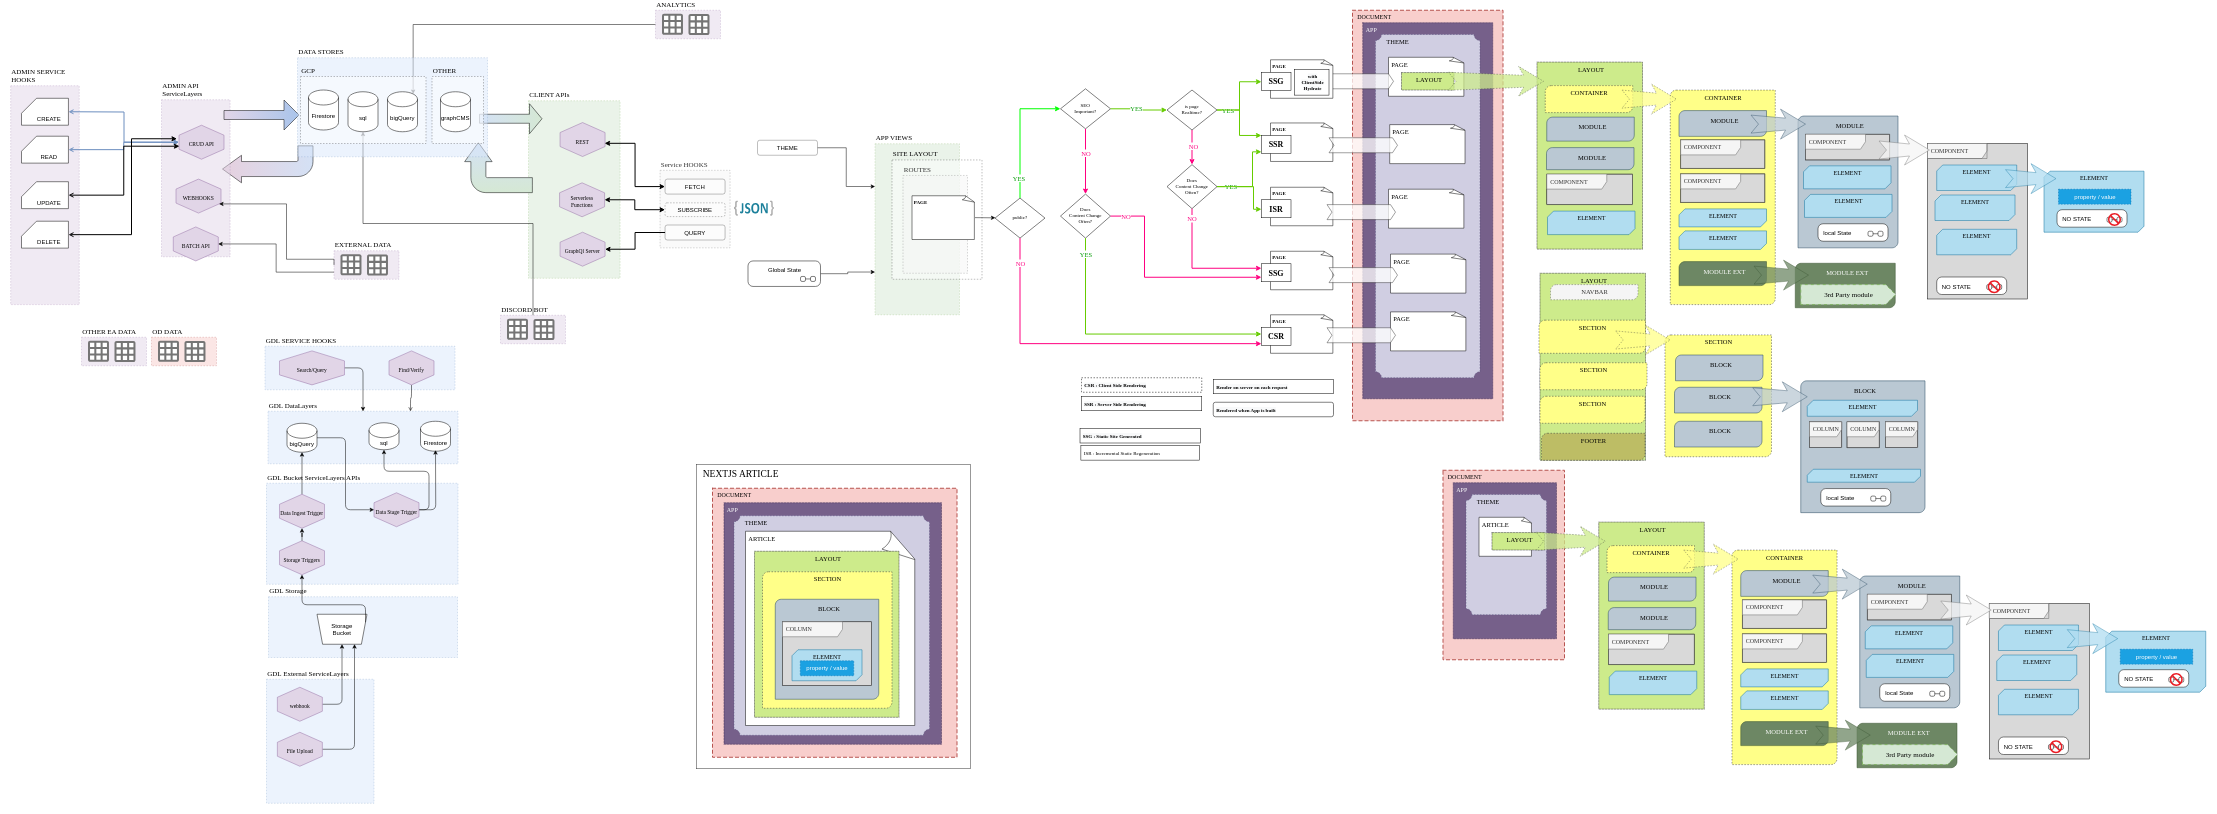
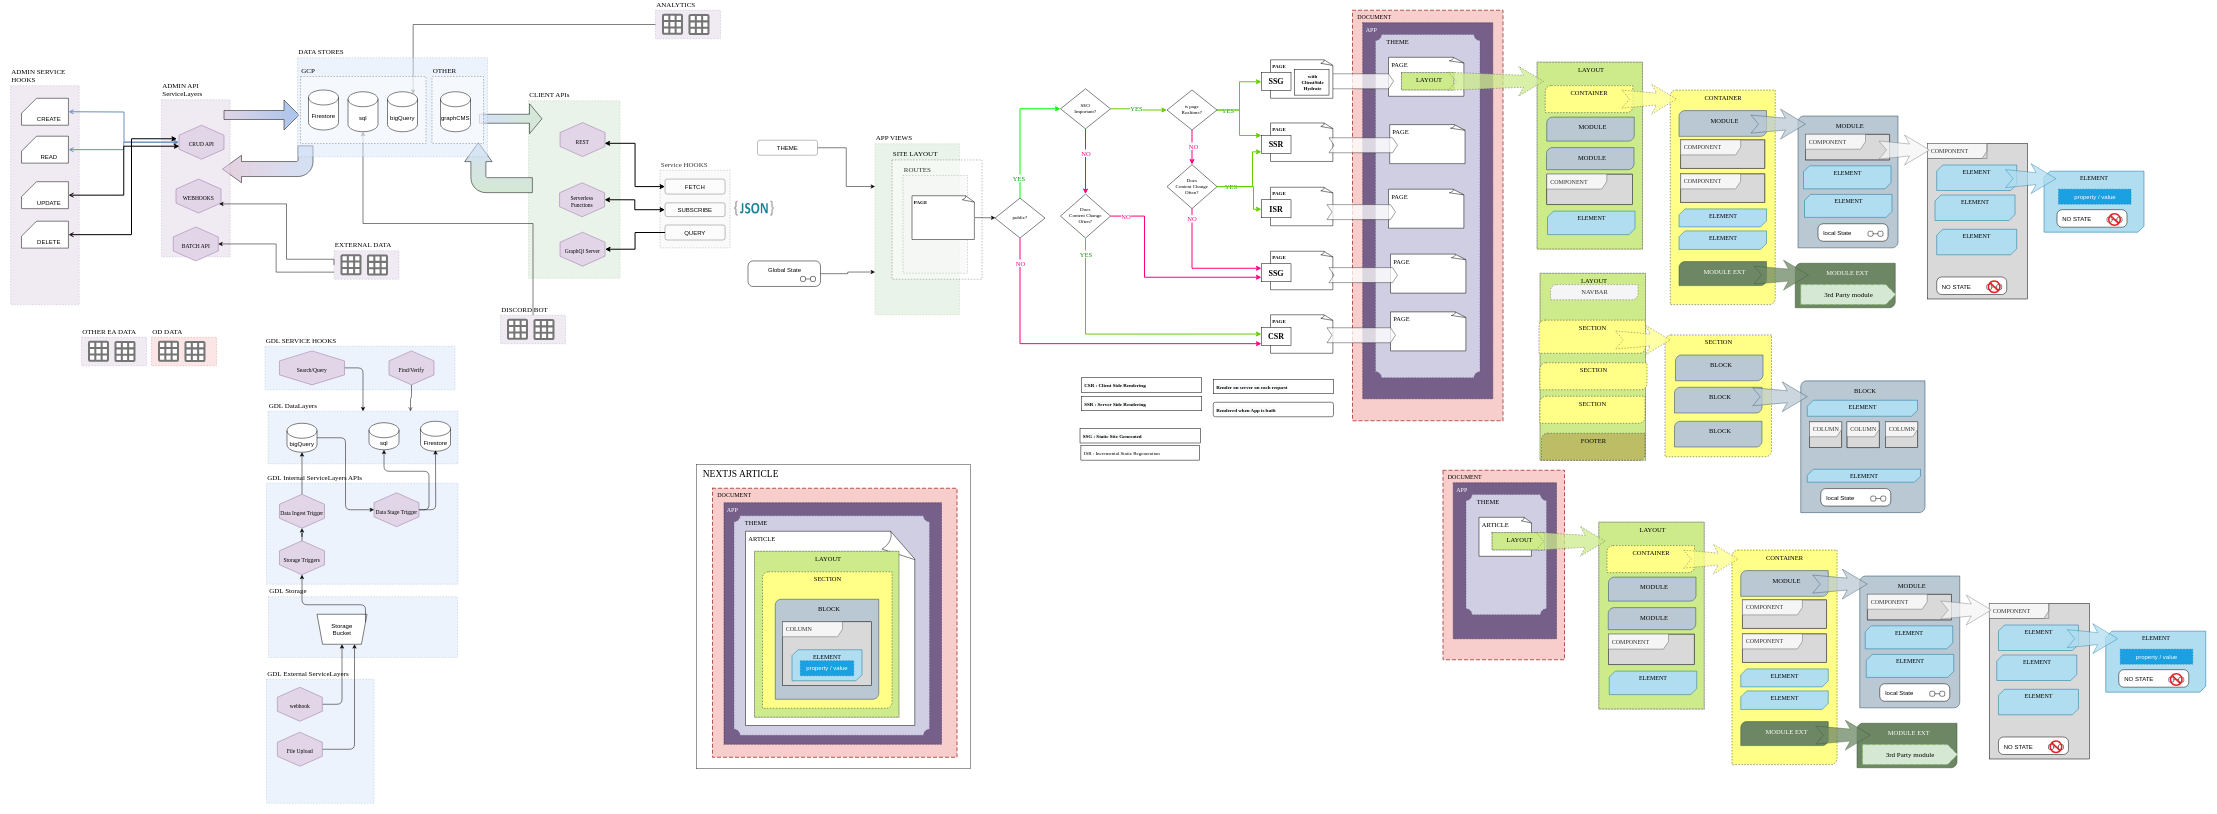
- <mxCell id="34" value="SUBSCRIBE" style="rounded=1;whiteSpace=wrap;html=1;verticalAlign=middle;opacity=50;dashed=1;" parent="2" vertex="1"><mxGeometry x="1308.78" y="385.17" width="120" height="27.5" as="geometry" /></mxCell>
+ <mxCell id="34" value="SUBSCRIBE" style="rounded=1;whiteSpace=wrap;html=1;verticalAlign=middle;opacity=50;" parent="2" vertex="1"><mxGeometry x="1308.78" y="385.17" width="120" height="27.5" as="geometry" /></mxCell>
- <mxCell id="73" value="&lt;span style=&quot;color: rgb(0, 0, 0); font-family: &amp;quot;roboto mono&amp;quot;; font-size: 10px; font-style: normal; font-weight: 700; letter-spacing: normal; text-indent: 0px; text-transform: none; word-spacing: 0px; background-color: rgb(248, 249, 250); display: inline; float: none;&quot;&gt;CSR : Client Side Rendering&lt;/span&gt;" style="rounded=0;whiteSpace=wrap;html=1;fontFamily=Roboto Mono;fontSource=https%3A%2F%2Ffonts.googleapis.com%2Fcss%3Ffamily%3DRoboto%2BMono;fontSize=10;align=left;spacingLeft=4;dashed=1;" parent="2" vertex="1"><mxGeometry x="2141.64" y="735" width="240.5" height="29" as="geometry" /></mxCell>
+ <mxCell id="73" value="&lt;span style=&quot;color: rgb(0, 0, 0); font-family: &amp;quot;roboto mono&amp;quot;; font-size: 10px; font-style: normal; font-weight: 700; letter-spacing: normal; text-indent: 0px; text-transform: none; word-spacing: 0px; background-color: rgb(248, 249, 250); display: inline; float: none;&quot;&gt;CSR : Client Side Rendering&lt;/span&gt;" style="rounded=0;whiteSpace=wrap;html=1;fontFamily=Roboto Mono;fontSource=https%3A%2F%2Ffonts.googleapis.com%2Fcss%3Ffamily%3DRoboto%2BMono;fontSize=10;align=left;spacingLeft=4;" parent="2" vertex="1"><mxGeometry x="2141.64" y="735" width="240.5" height="29" as="geometry" /></mxCell>
- <mxCell id="9" value="GDL Bucket ServiceLayers APIs" style="rounded=0;whiteSpace=wrap;html=1;sketch=0;dashed=1;labelPosition=center;verticalLabelPosition=top;align=left;verticalAlign=bottom;fontFamily=Roboto Mono;fontSize=14;strokeColor=#6c8ebf;fontStyle=0;strokeWidth=1;fontSource=https%3A%2F%2Ffonts.googleapis.com%2Fcss%3Ffamily%3DRoboto%2BMono;fillColor=#dae8fc;opacity=50;" parent="2" vertex="1"><mxGeometry x="511.64" y="946" width="383" height="202" as="geometry" /></mxCell>
+ <mxCell id="9" value="GDL Internal ServiceLayers APIs" style="rounded=0;whiteSpace=wrap;html=1;sketch=0;dashed=1;labelPosition=center;verticalLabelPosition=top;align=left;verticalAlign=bottom;fontFamily=Roboto Mono;fontSize=14;strokeColor=#6c8ebf;fontStyle=0;strokeWidth=1;fontSource=https%3A%2F%2Ffonts.googleapis.com%2Fcss%3Ffamily%3DRoboto%2BMono;fillColor=#dae8fc;opacity=50;" parent="2" vertex="1"><mxGeometry x="511.64" y="946" width="383" height="202" as="geometry" /></mxCell>
